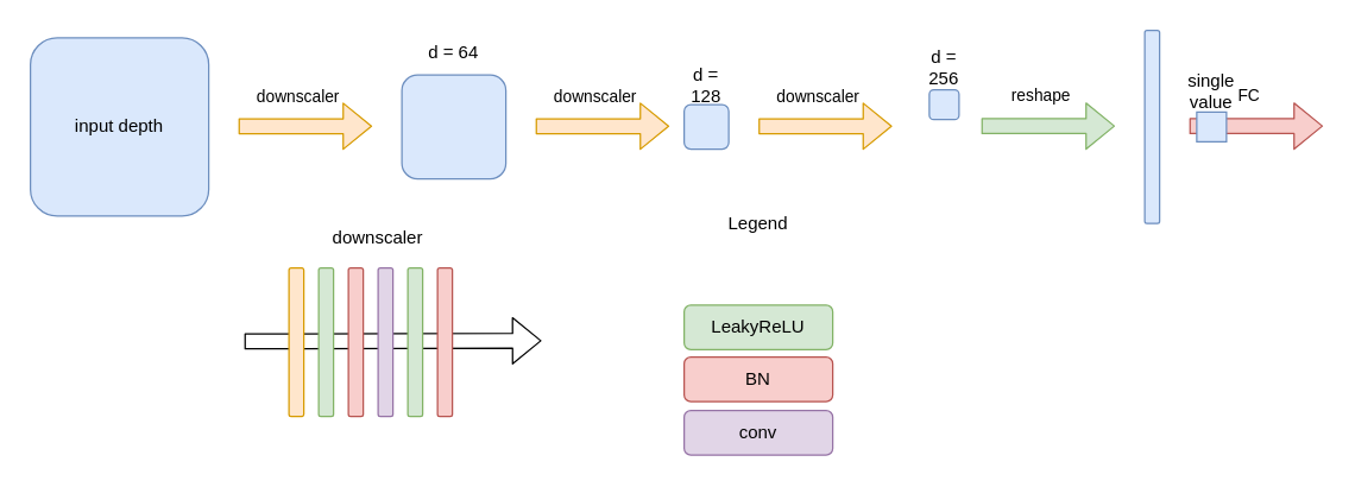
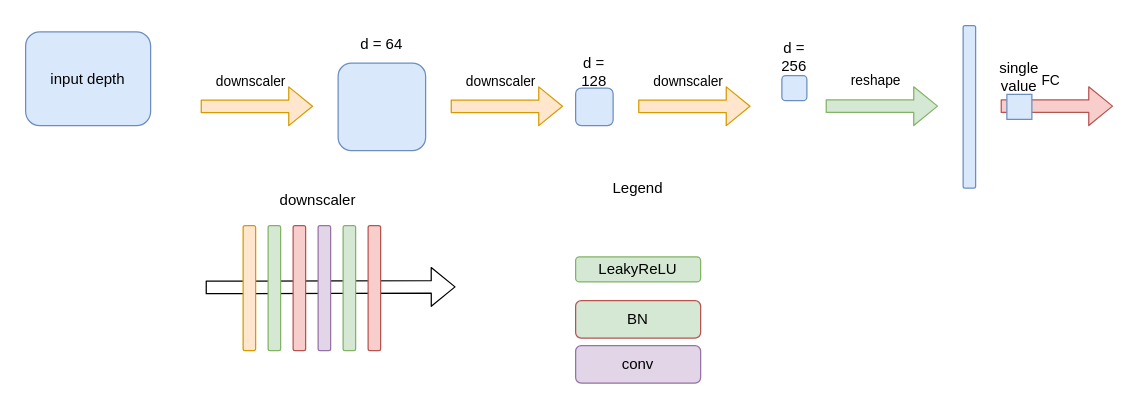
- <mxCell id="3" value="input depth" style="rounded=1;whiteSpace=wrap;html=1;fillColor=#dae8fc;strokeColor=#6c8ebf;" vertex="1" parent="1"><mxGeometry x="20" y="25" width="120" height="120" as="geometry" /></mxCell>
+ <mxCell id="3" value="input depth" style="rounded=1;whiteSpace=wrap;html=1;fillColor=#dae8fc;strokeColor=#6c8ebf;" vertex="1" parent="1"><mxGeometry x="20" y="25" width="100" height="75" as="geometry" /></mxCell>
- <mxCell id="21" value="LeakyReLU" style="rounded=1;whiteSpace=wrap;html=1;fillColor=#d5e8d4;strokeColor=#82b366;direction=south;" vertex="1" parent="1"><mxGeometry x="460" y="205" width="100" height="30" as="geometry" /></mxCell>
+ <mxCell id="21" value="LeakyReLU" style="rounded=1;whiteSpace=wrap;html=1;fillColor=#d5e8d4;strokeColor=#82b366;direction=south;" vertex="1" parent="1"><mxGeometry x="460" y="205" width="100" height="20" as="geometry" /></mxCell>
- <mxCell id="22" value="BN" style="rounded=1;whiteSpace=wrap;html=1;fillColor=#f8cecc;strokeColor=#b85450;direction=south;" vertex="1" parent="1"><mxGeometry x="460" y="240" width="100" height="30" as="geometry" /></mxCell>
+ <mxCell id="22" value="BN" style="rounded=1;whiteSpace=wrap;html=1;fillColor=#d5e8d4;strokeColor=#b85450;direction=south;" vertex="1" parent="1"><mxGeometry x="460" y="240" width="100" height="30" as="geometry" /></mxCell>
